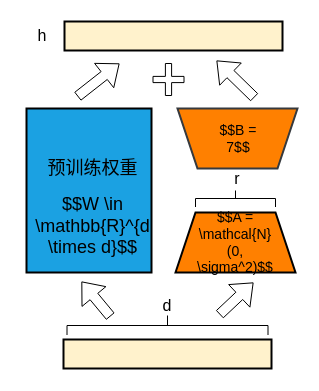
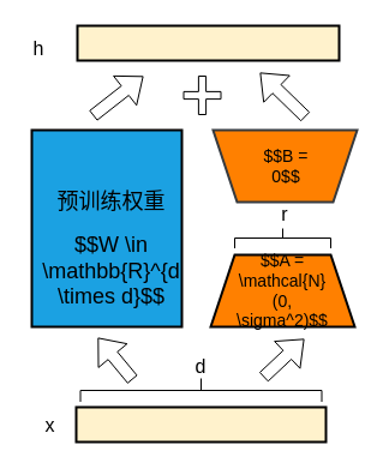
- <mxCell id="12" value="&lt;font style=&quot;font-size: 16px;&quot;&gt;h&lt;/font&gt;" style="text;html=1;align=center;verticalAlign=middle;whiteSpace=wrap;rounded=0;" vertex="1" parent="1"><mxGeometry x="20" y="20" width="44" height="30" as="geometry" /></mxCell>
+ <mxCell id="12" value="&lt;font style=&quot;font-size: 16px;&quot;&gt;h&lt;/font&gt;" style="text;html=1;align=center;verticalAlign=middle;whiteSpace=wrap;rounded=0;" vertex="1" parent="1"><mxGeometry x="10" y="25" width="44" height="30" as="geometry" /></mxCell>
- <mxCell id="8" value="&lt;font style=&quot;font-size: 14px;&quot;&gt;$$B = 7$$&lt;/font&gt;" style="text;html=1;align=center;verticalAlign=middle;whiteSpace=wrap;rounded=0;" vertex="1" parent="1"><mxGeometry x="207.5" y="123" width="60" height="30" as="geometry" /></mxCell>
+ <mxCell id="8" value="&lt;font style=&quot;font-size: 14px;&quot;&gt;$$B = 0$$&lt;/font&gt;" style="text;html=1;align=center;verticalAlign=middle;whiteSpace=wrap;rounded=0;" vertex="1" parent="1"><mxGeometry x="207.5" y="123" width="60" height="30" as="geometry" /></mxCell>
+ <mxCell id="13" value="&lt;span style=&quot;font-size: 16px;&quot;&gt;x&lt;/span&gt;" style="text;html=1;align=center;verticalAlign=middle;whiteSpace=wrap;rounded=0;" vertex="1" parent="1"><mxGeometry x="20" y="339" width="43" height="30" as="geometry" /></mxCell>
